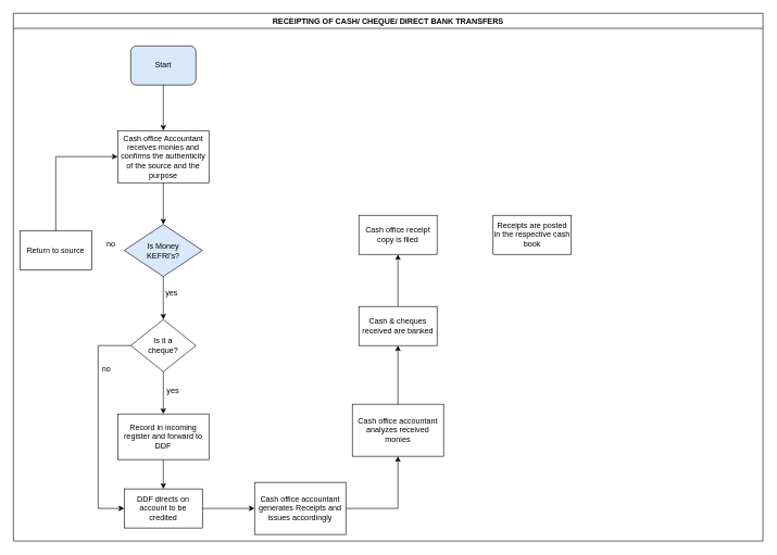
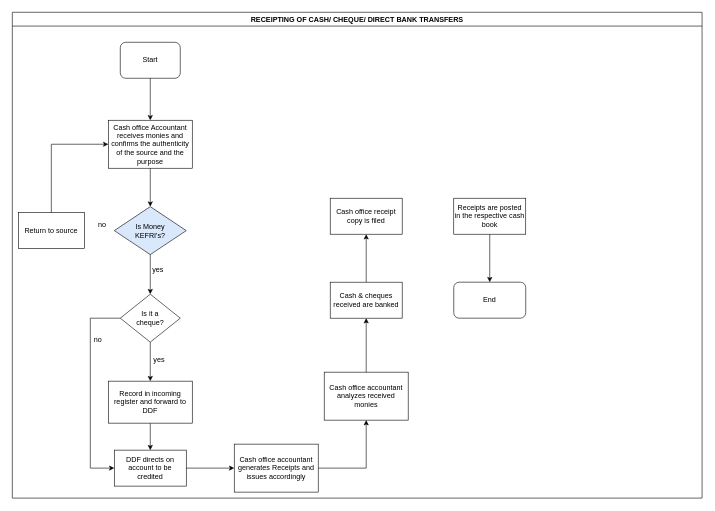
- <mxCell id="3" value="Start" style="rounded=1;whiteSpace=wrap;html=1;fillColor=#dae8fc;" vertex="1" parent="2"><mxGeometry x="180" y="50" width="100" height="60" as="geometry" /></mxCell>
+ <mxCell id="3" value="Start" style="rounded=1;whiteSpace=wrap;html=1;" vertex="1" parent="2"><mxGeometry x="180" y="50" width="100" height="60" as="geometry" /></mxCell>
+ <mxCell id="30" value="" style="edgeStyle=orthogonalEdgeStyle;rounded=0;orthogonalLoop=1;jettySize=auto;html=1;entryX=0.5;entryY=0;entryDx=0;entryDy=0;" edge="1" parent="1" source="31" target="19"><mxGeometry relative="1" as="geometry"><mxPoint x="816" y="470" as="targetPoint" /></mxGeometry></mxCell>
+ <mxCell id="19" value="End" style="rounded=1;whiteSpace=wrap;html=1;" vertex="1" parent="2"><mxGeometry x="736" y="450" width="120" height="60" as="geometry" /></mxCell>
